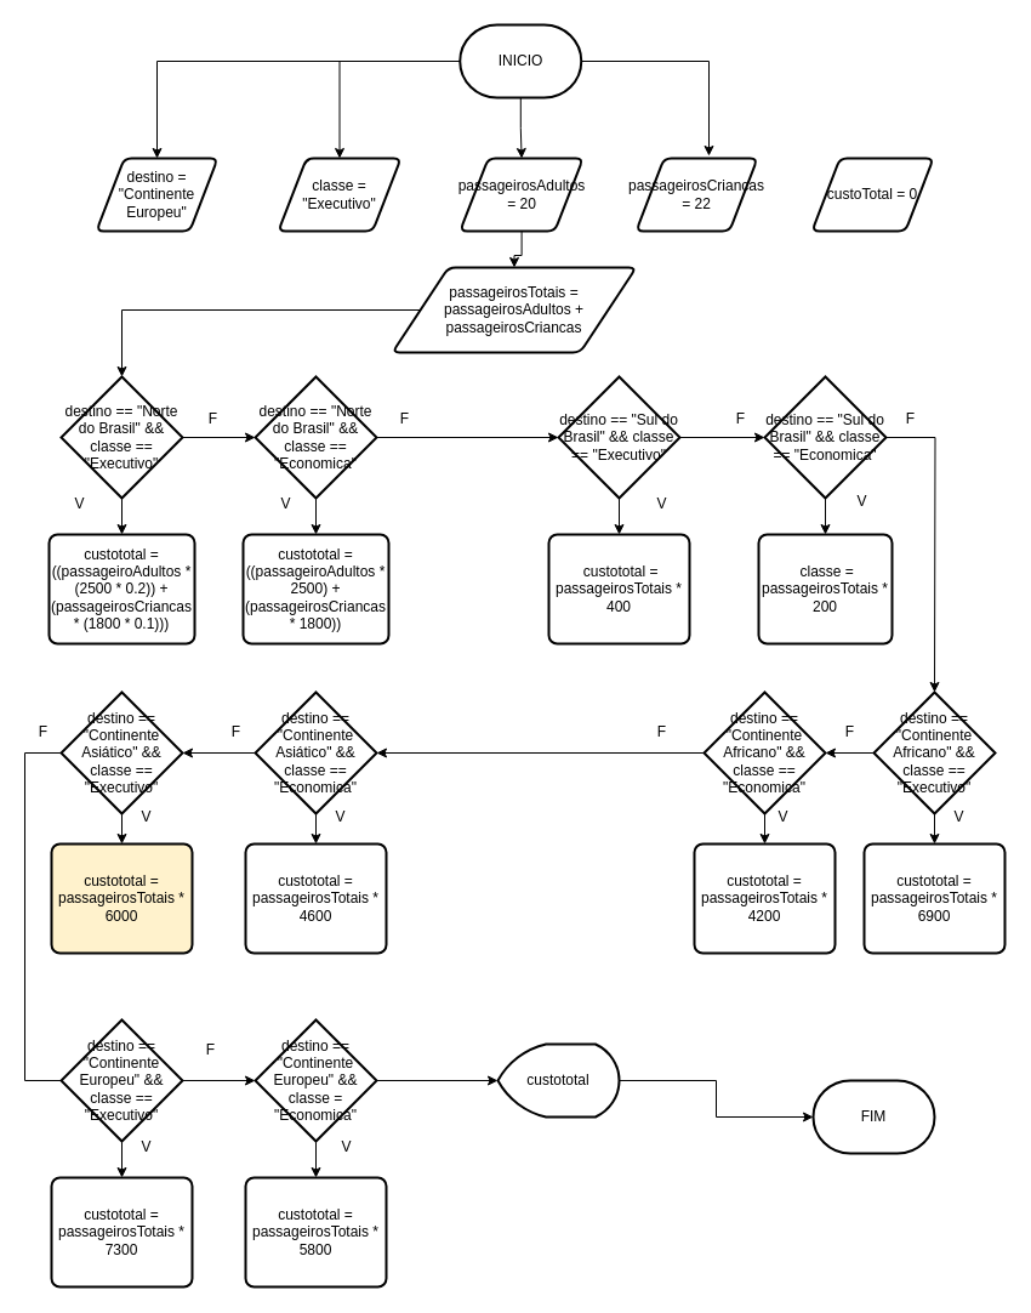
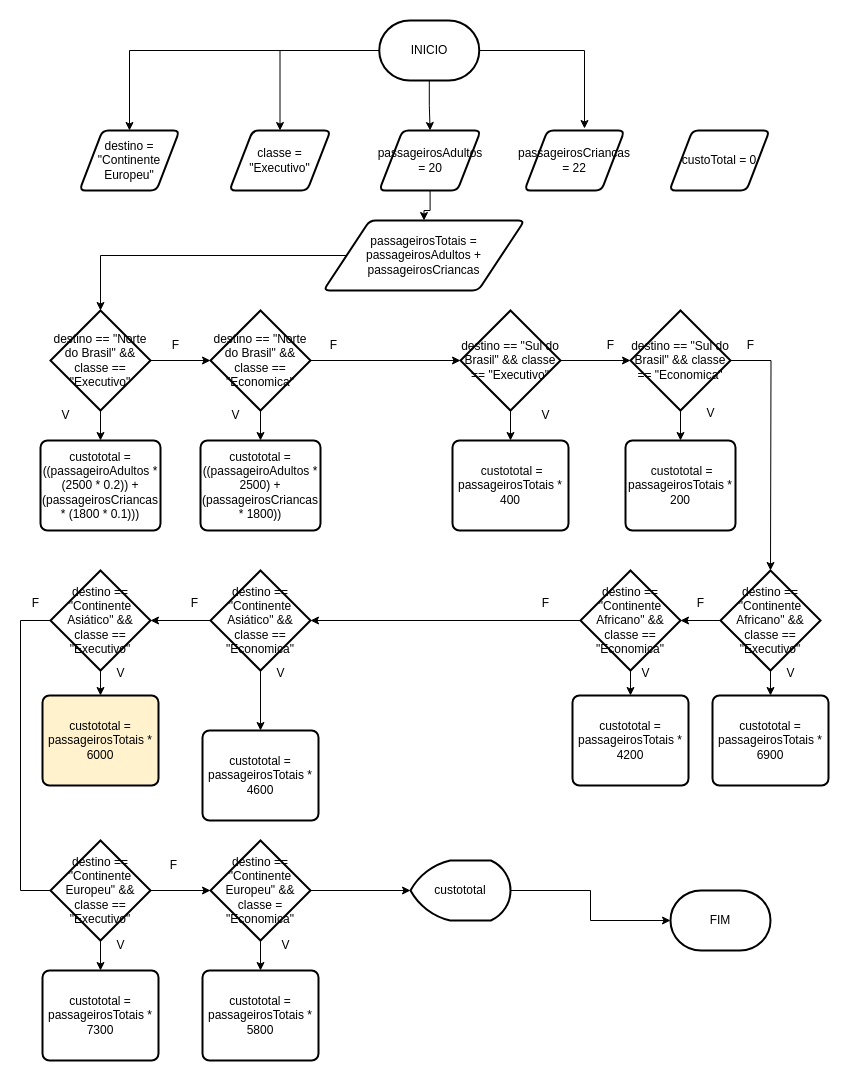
- <mxCell id="51" value="&amp;nbsp;classe = passageirosTotais * 200" style="rounded=1;whiteSpace=wrap;html=1;absoluteArcSize=1;arcSize=14;strokeWidth=2;" vertex="1" parent="1"><mxGeometry x="625" y="440" width="110" height="90" as="geometry" /></mxCell>
+ <mxCell id="51" value="&amp;nbsp;custototal = passageirosTotais * 200" style="rounded=1;whiteSpace=wrap;html=1;absoluteArcSize=1;arcSize=14;strokeWidth=2;" vertex="1" parent="1"><mxGeometry x="625" y="440" width="110" height="90" as="geometry" /></mxCell>
- <mxCell id="56" value="custototal = passageirosTotais * 4600" style="rounded=1;whiteSpace=wrap;html=1;absoluteArcSize=1;arcSize=14;strokeWidth=2;" vertex="1" parent="1"><mxGeometry x="202" y="695" width="116" height="90" as="geometry" /></mxCell>
+ <mxCell id="56" value="custototal = passageirosTotais * 4600" style="rounded=1;whiteSpace=wrap;html=1;absoluteArcSize=1;arcSize=14;strokeWidth=2;" vertex="1" parent="1"><mxGeometry x="202" y="730" width="116" height="90" as="geometry" /></mxCell>
